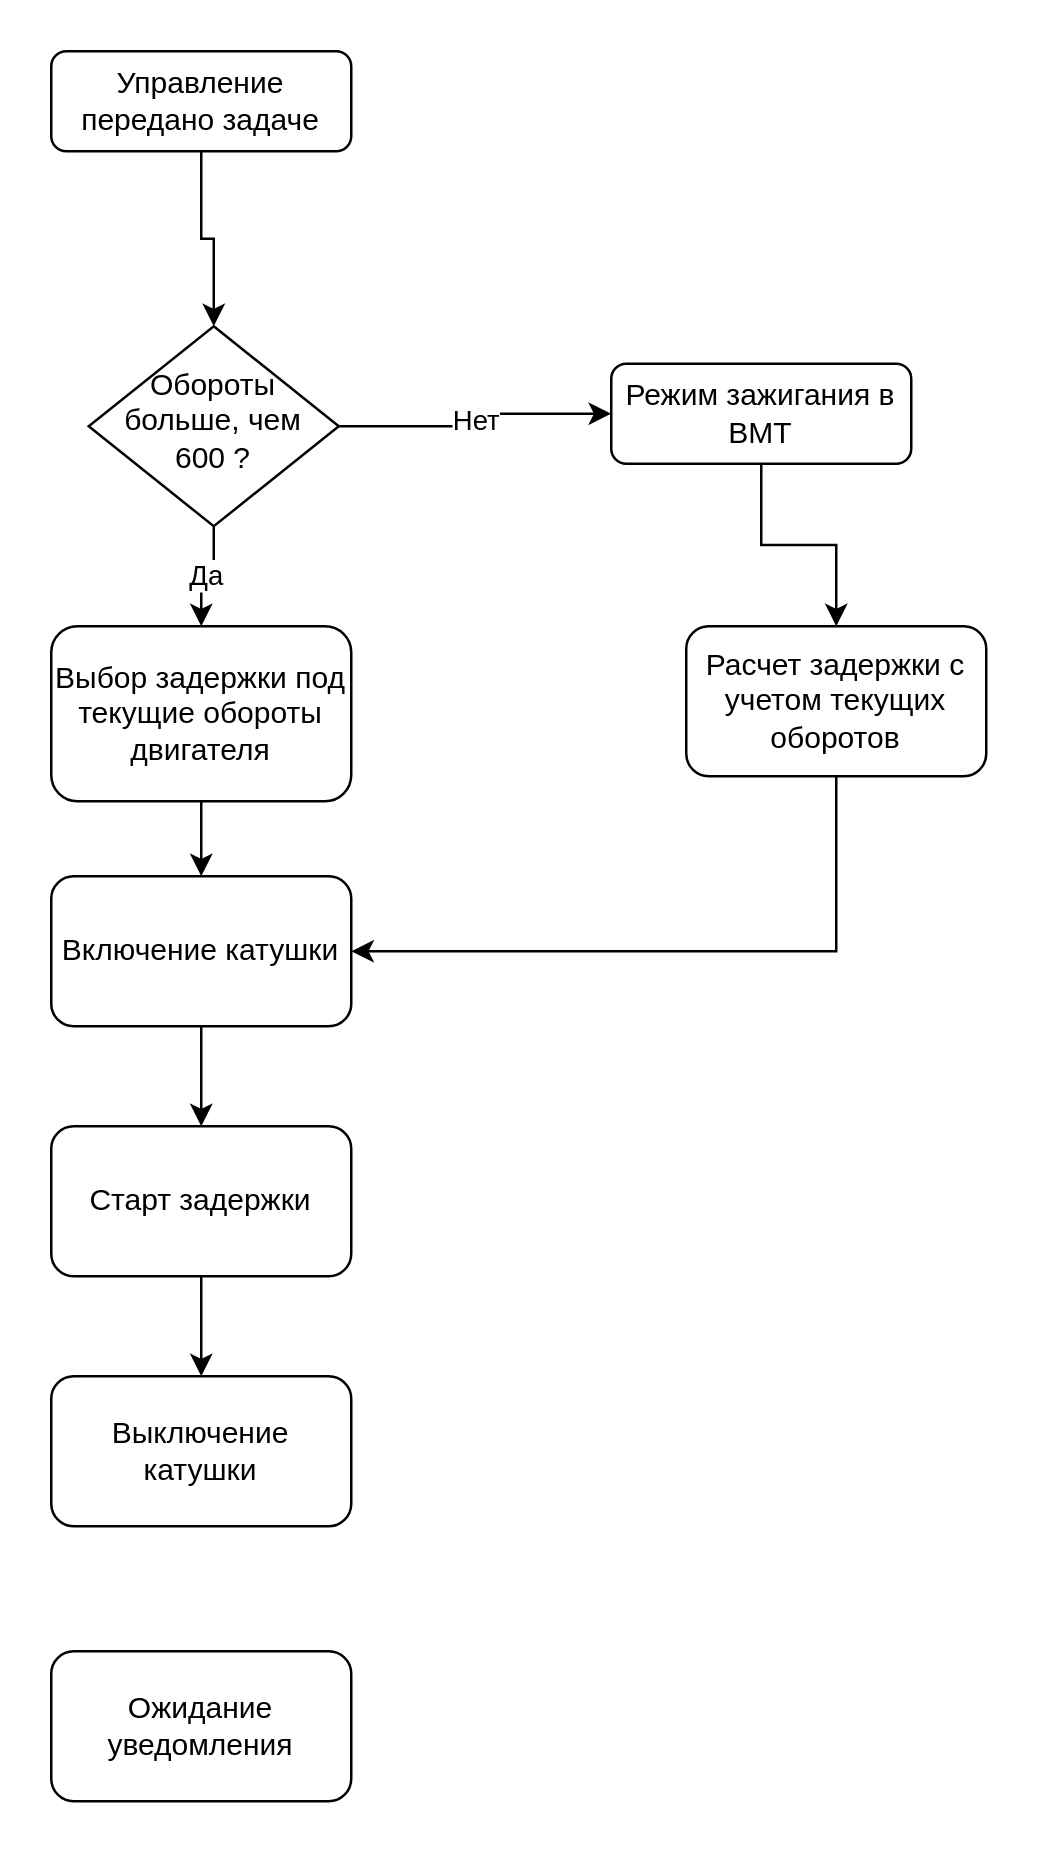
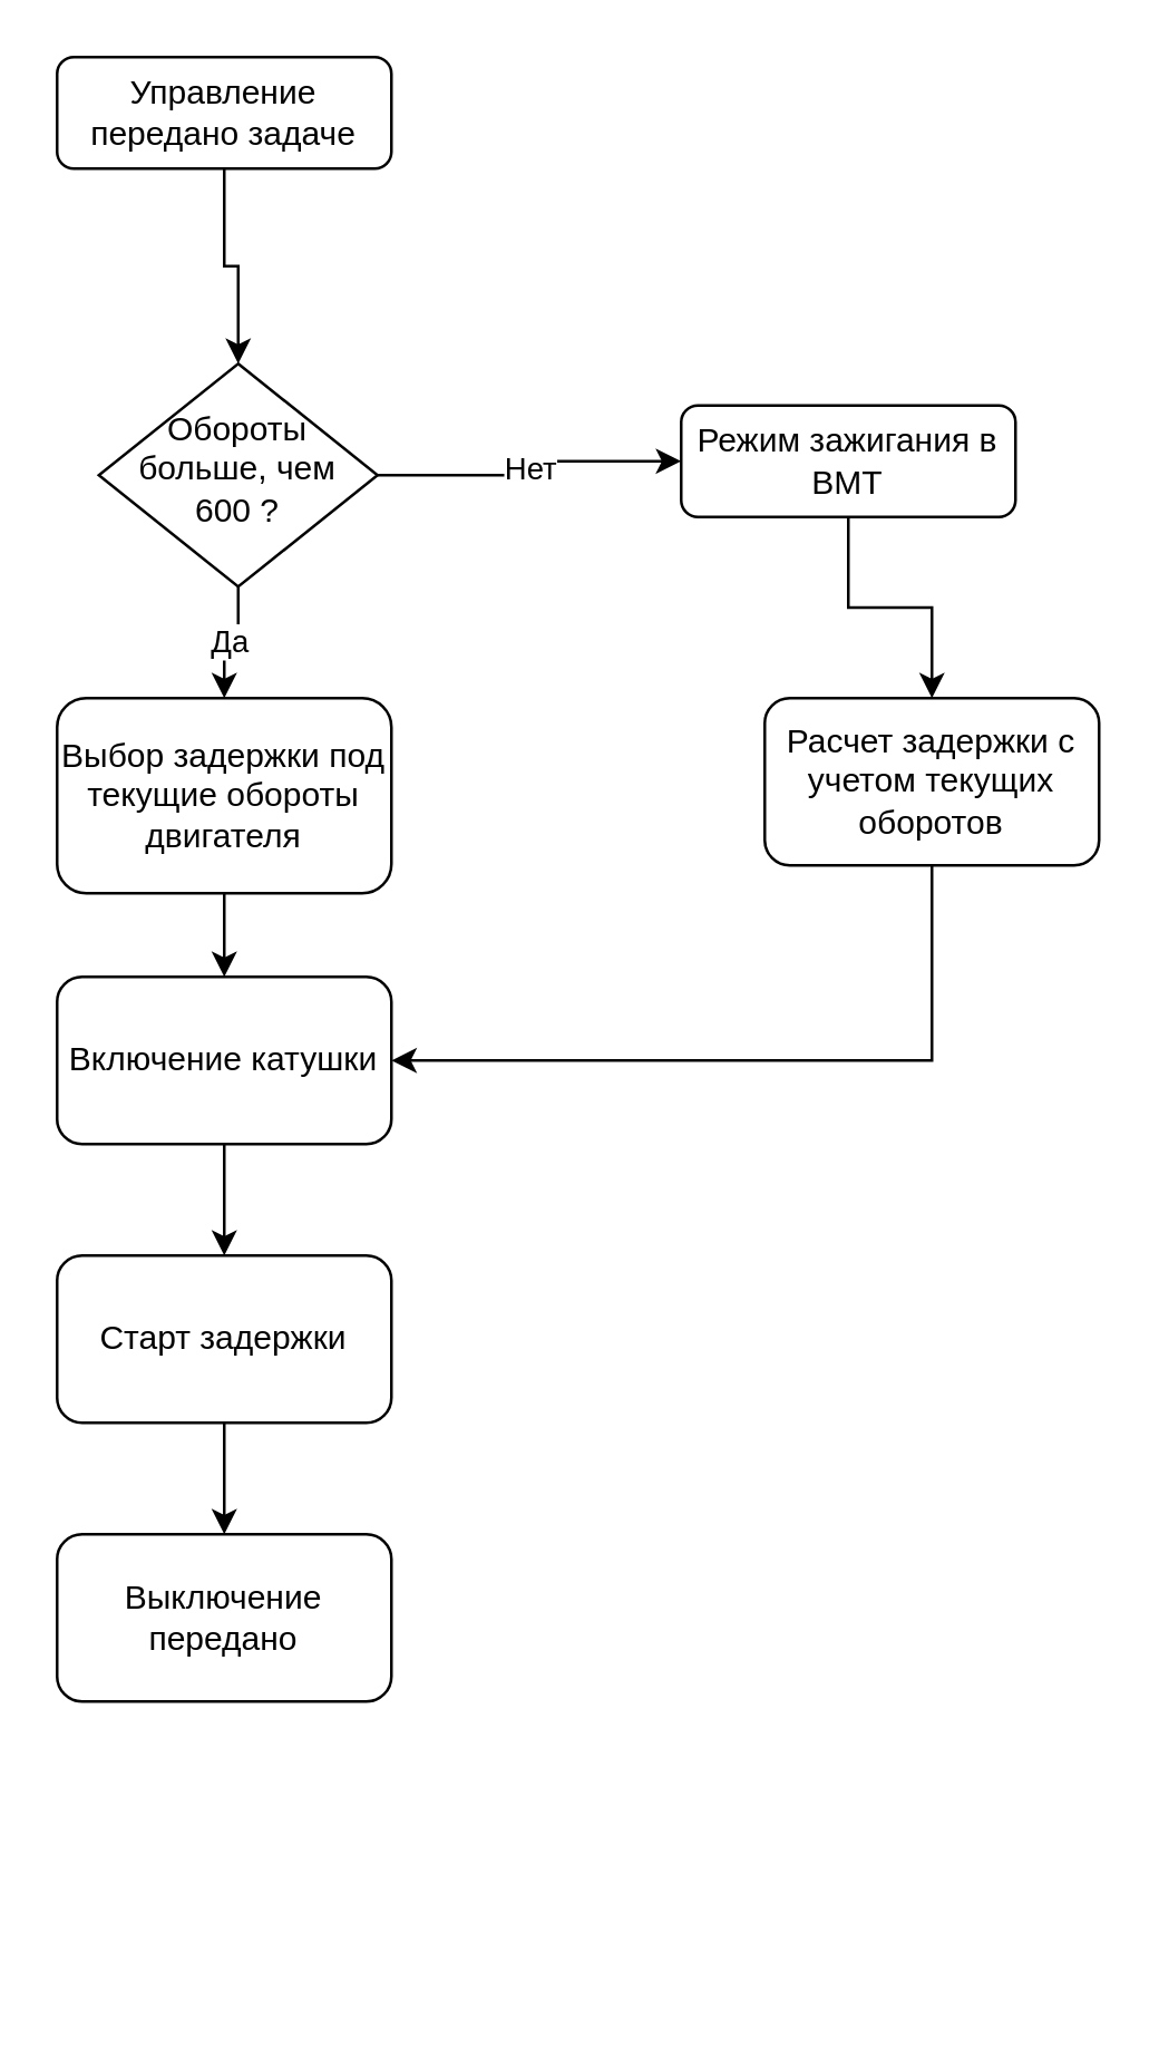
- <mxCell id="15" value="Выключение катушки" style="rounded=1;whiteSpace=wrap;html=1;" vertex="1" parent="1"><mxGeometry x="20" y="550" width="120" height="60" as="geometry" /></mxCell>
+ <mxCell id="15" value="Выключение передано" style="rounded=1;whiteSpace=wrap;html=1;" vertex="1" parent="1"><mxGeometry x="20" y="550" width="120" height="60" as="geometry" /></mxCell>
- <mxCell id="18" value="Ожидание уведомления" style="rounded=1;whiteSpace=wrap;html=1;" vertex="1" parent="1"><mxGeometry x="20" y="660" width="120" height="60" as="geometry" /></mxCell>
